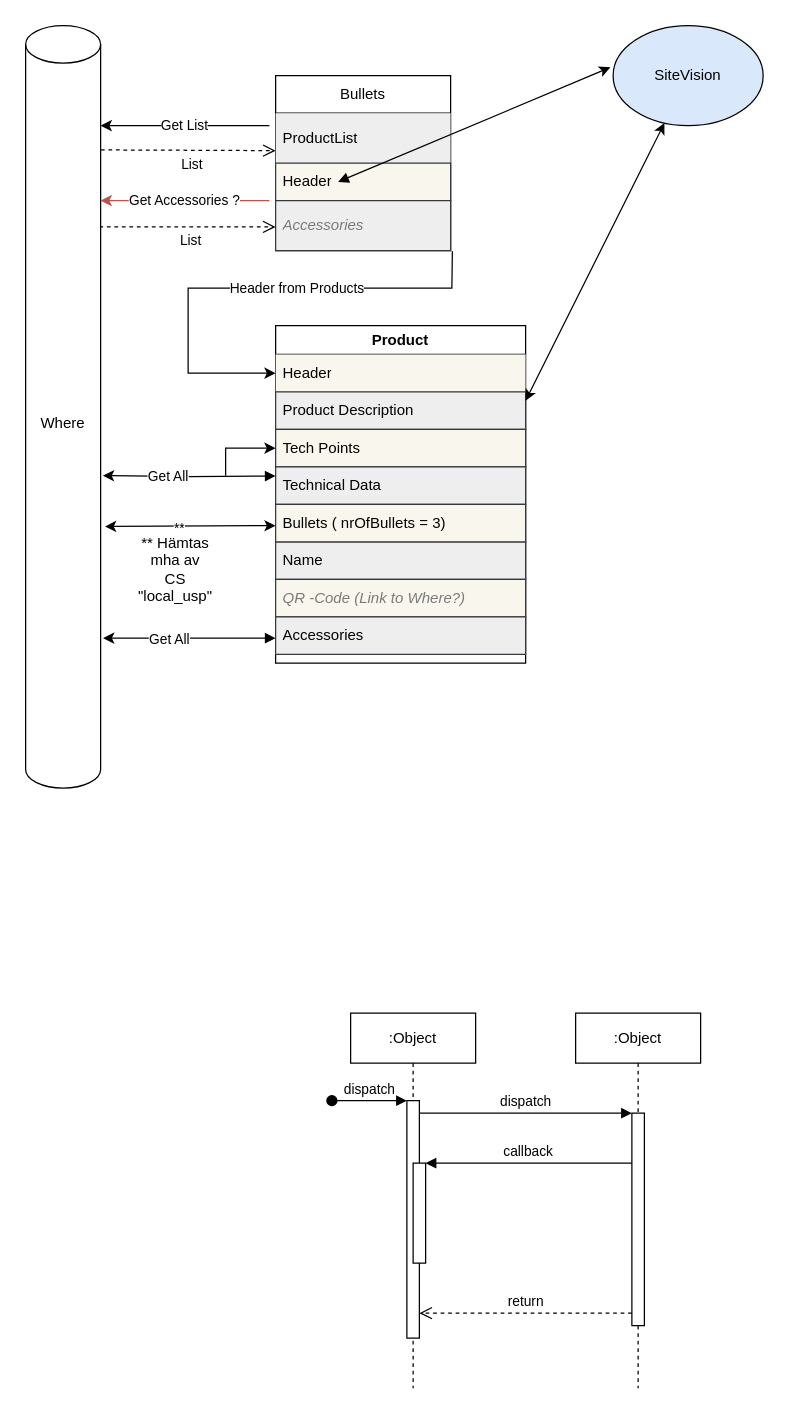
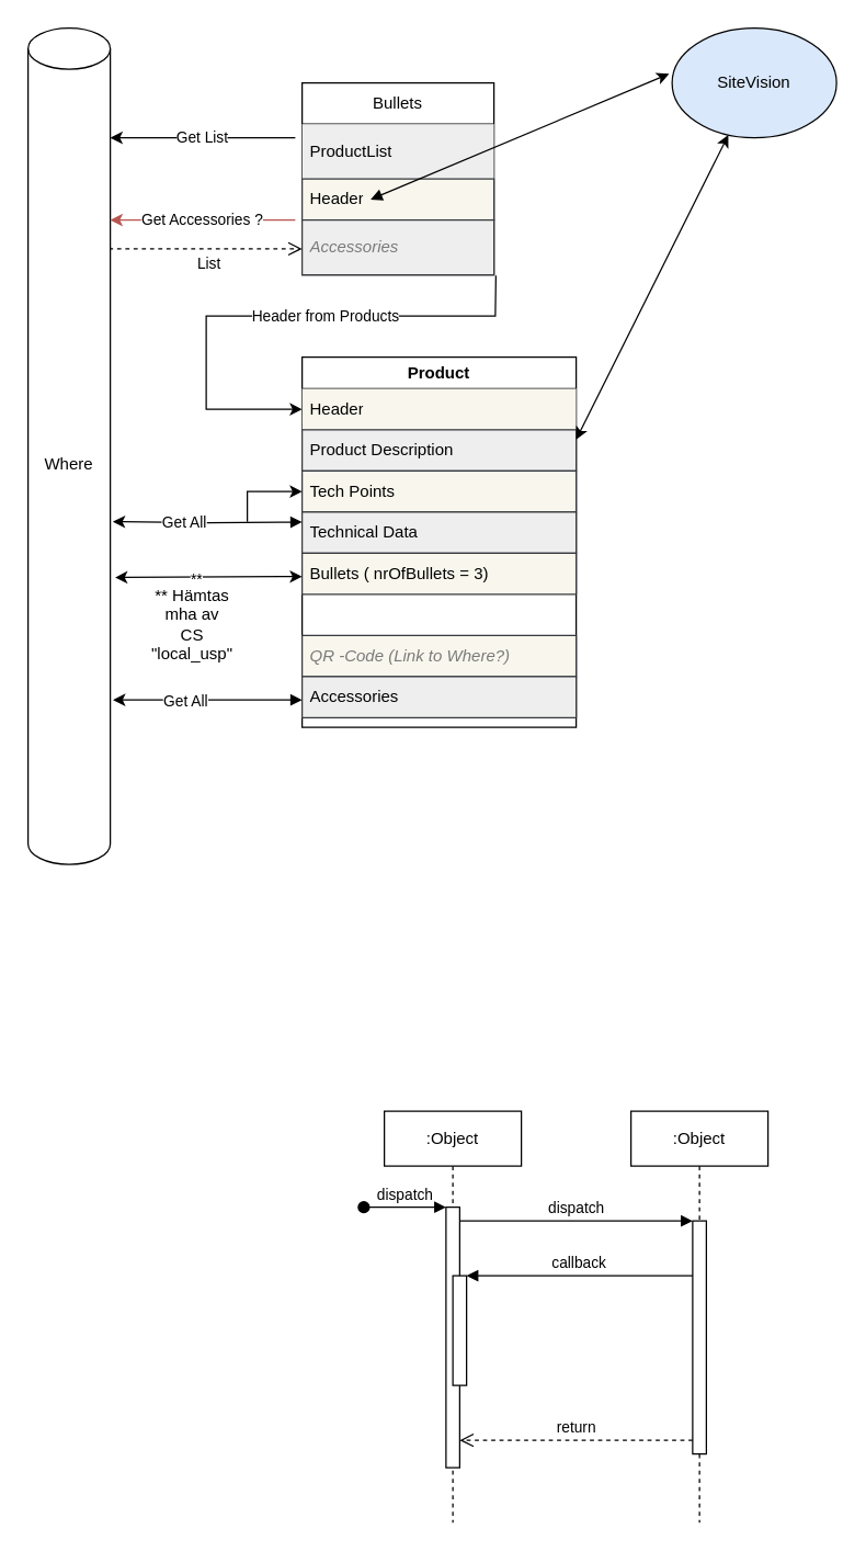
- <mxCell id="11" value="List" style="html=1;verticalAlign=bottom;endArrow=open;dashed=1;endSize=8;edgeStyle=elbowEdgeStyle;elbow=vertical;curved=0;rounded=0;exitX=1.004;exitY=0.163;exitDx=0;exitDy=0;exitPerimeter=0;" parent="1" source="14" target="18" edge="1"><mxGeometry x="0.039" y="-20" relative="1" as="geometry"><mxPoint x="215" y="120" as="targetPoint" /><Array as="points"><mxPoint x="130" y="120" /></Array><mxPoint x="50" y="120" as="sourcePoint" /><mxPoint as="offset" /></mxGeometry></mxCell>
- <mxCell id="29" value="Name" style="text;strokeColor=#36393d;fillColor=#eeeeee;align=left;verticalAlign=middle;spacingLeft=4;spacingRight=4;overflow=hidden;points=[[0,0.5],[1,0.5]];portConstraint=eastwest;rotatable=0;whiteSpace=wrap;html=1;" vertex="1" parent="26"><mxGeometry y="173" width="200" height="30" as="geometry" /></mxCell>
